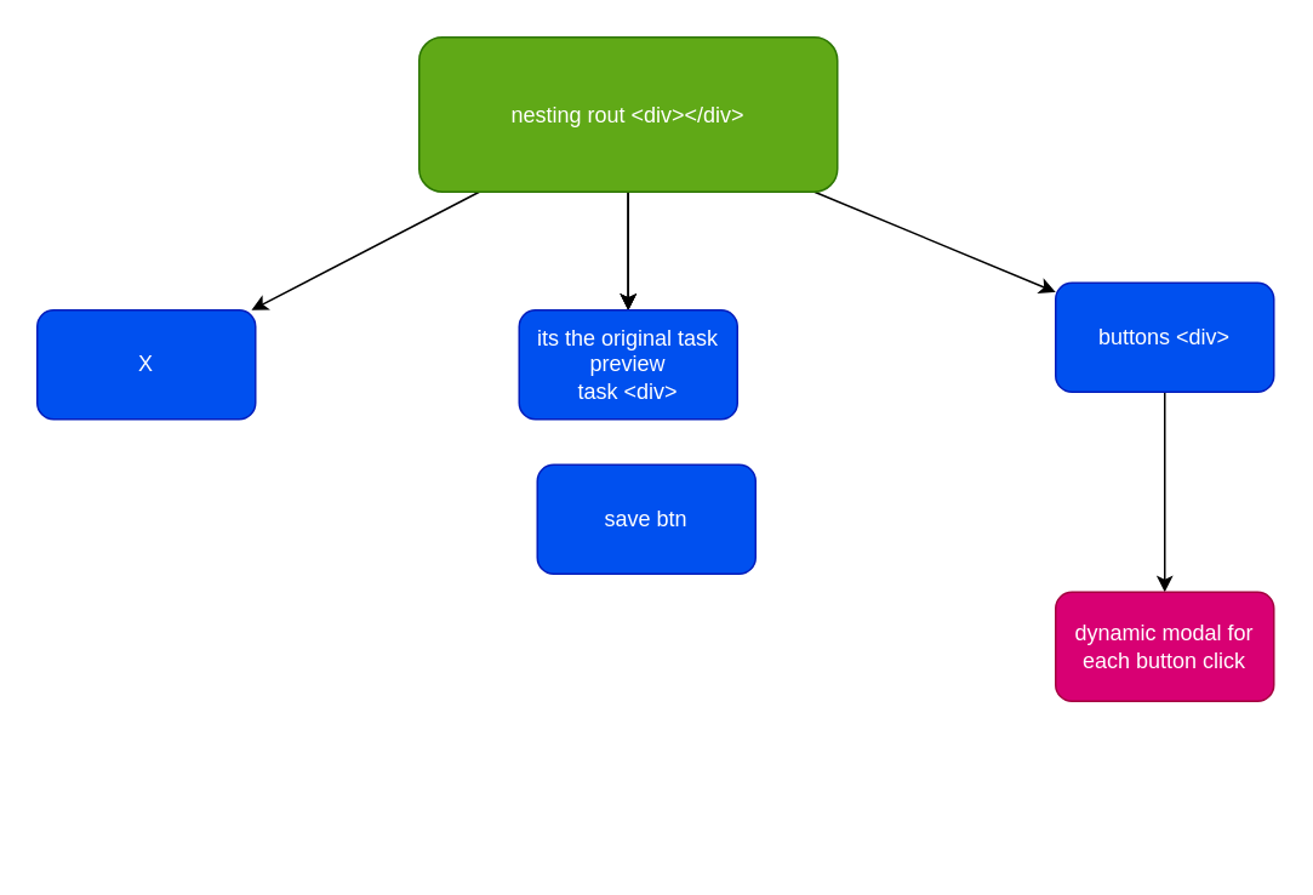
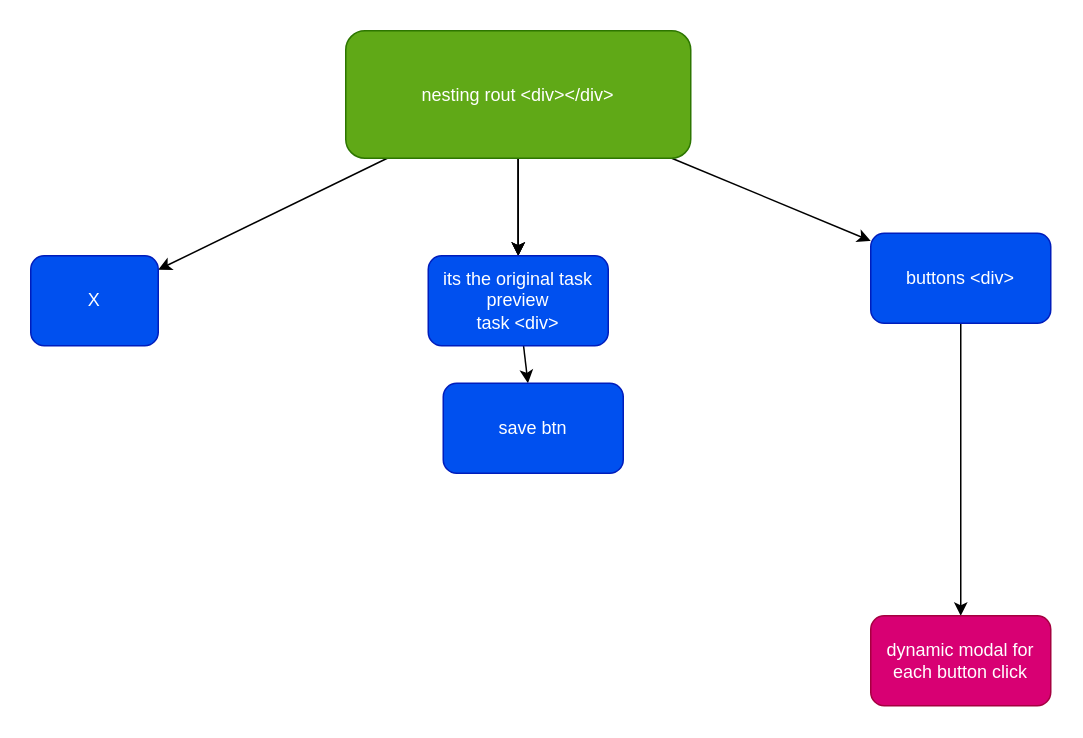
- <mxCell id="8" value="X" style="whiteSpace=wrap;html=1;rounded=1;fillColor=#0050ef;fontColor=#ffffff;strokeColor=#001DBC;" vertex="1" parent="1"><mxGeometry x="20" y="170" width="120" height="60" as="geometry" /></mxCell>
+ <mxCell id="8" value="X" style="whiteSpace=wrap;html=1;rounded=1;fillColor=#0050ef;fontColor=#ffffff;strokeColor=#001DBC;" vertex="1" parent="1"><mxGeometry x="20" y="170" width="85" height="60" as="geometry" /></mxCell>
+ <mxCell id="9" value="" style="edgeStyle=none;html=1;" edge="1" parent="1" source="10" target="13"><mxGeometry relative="1" as="geometry" /></mxCell>
- <mxCell id="14" value="dynamic modal for each button click" style="whiteSpace=wrap;html=1;fillColor=#d80073;strokeColor=#A50040;fontColor=#ffffff;rounded=1;" vertex="1" parent="1"><mxGeometry x="580" y="325" width="120" height="60" as="geometry" /></mxCell>
+ <mxCell id="14" value="dynamic modal for each button click" style="whiteSpace=wrap;html=1;fillColor=#d80073;strokeColor=#A50040;fontColor=#ffffff;rounded=1;" vertex="1" parent="1"><mxGeometry x="580" y="410" width="120" height="60" as="geometry" /></mxCell>
